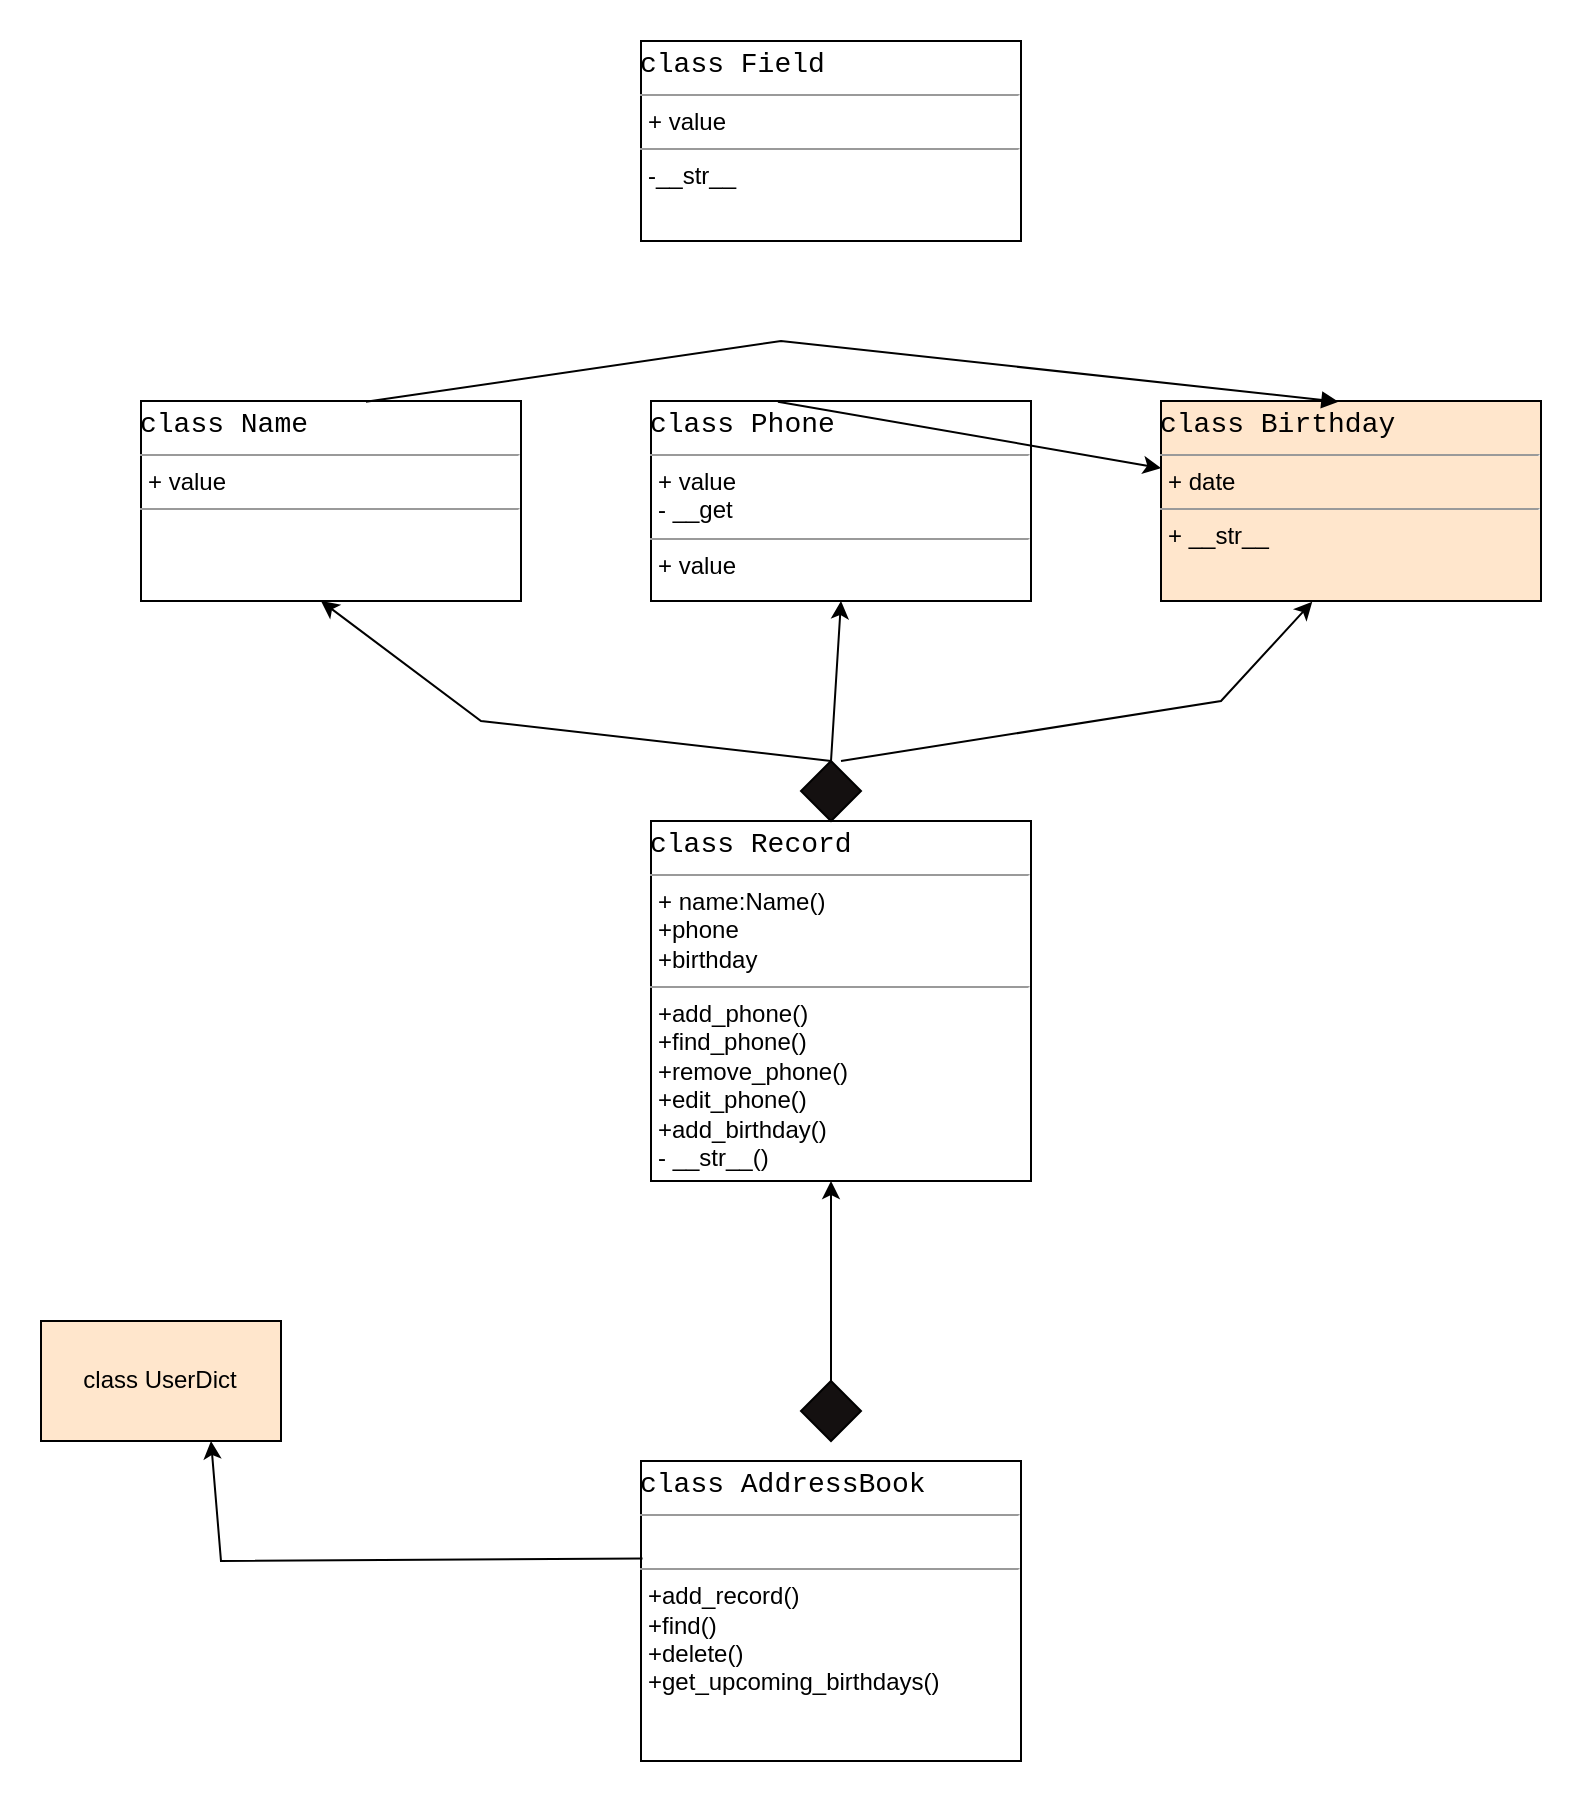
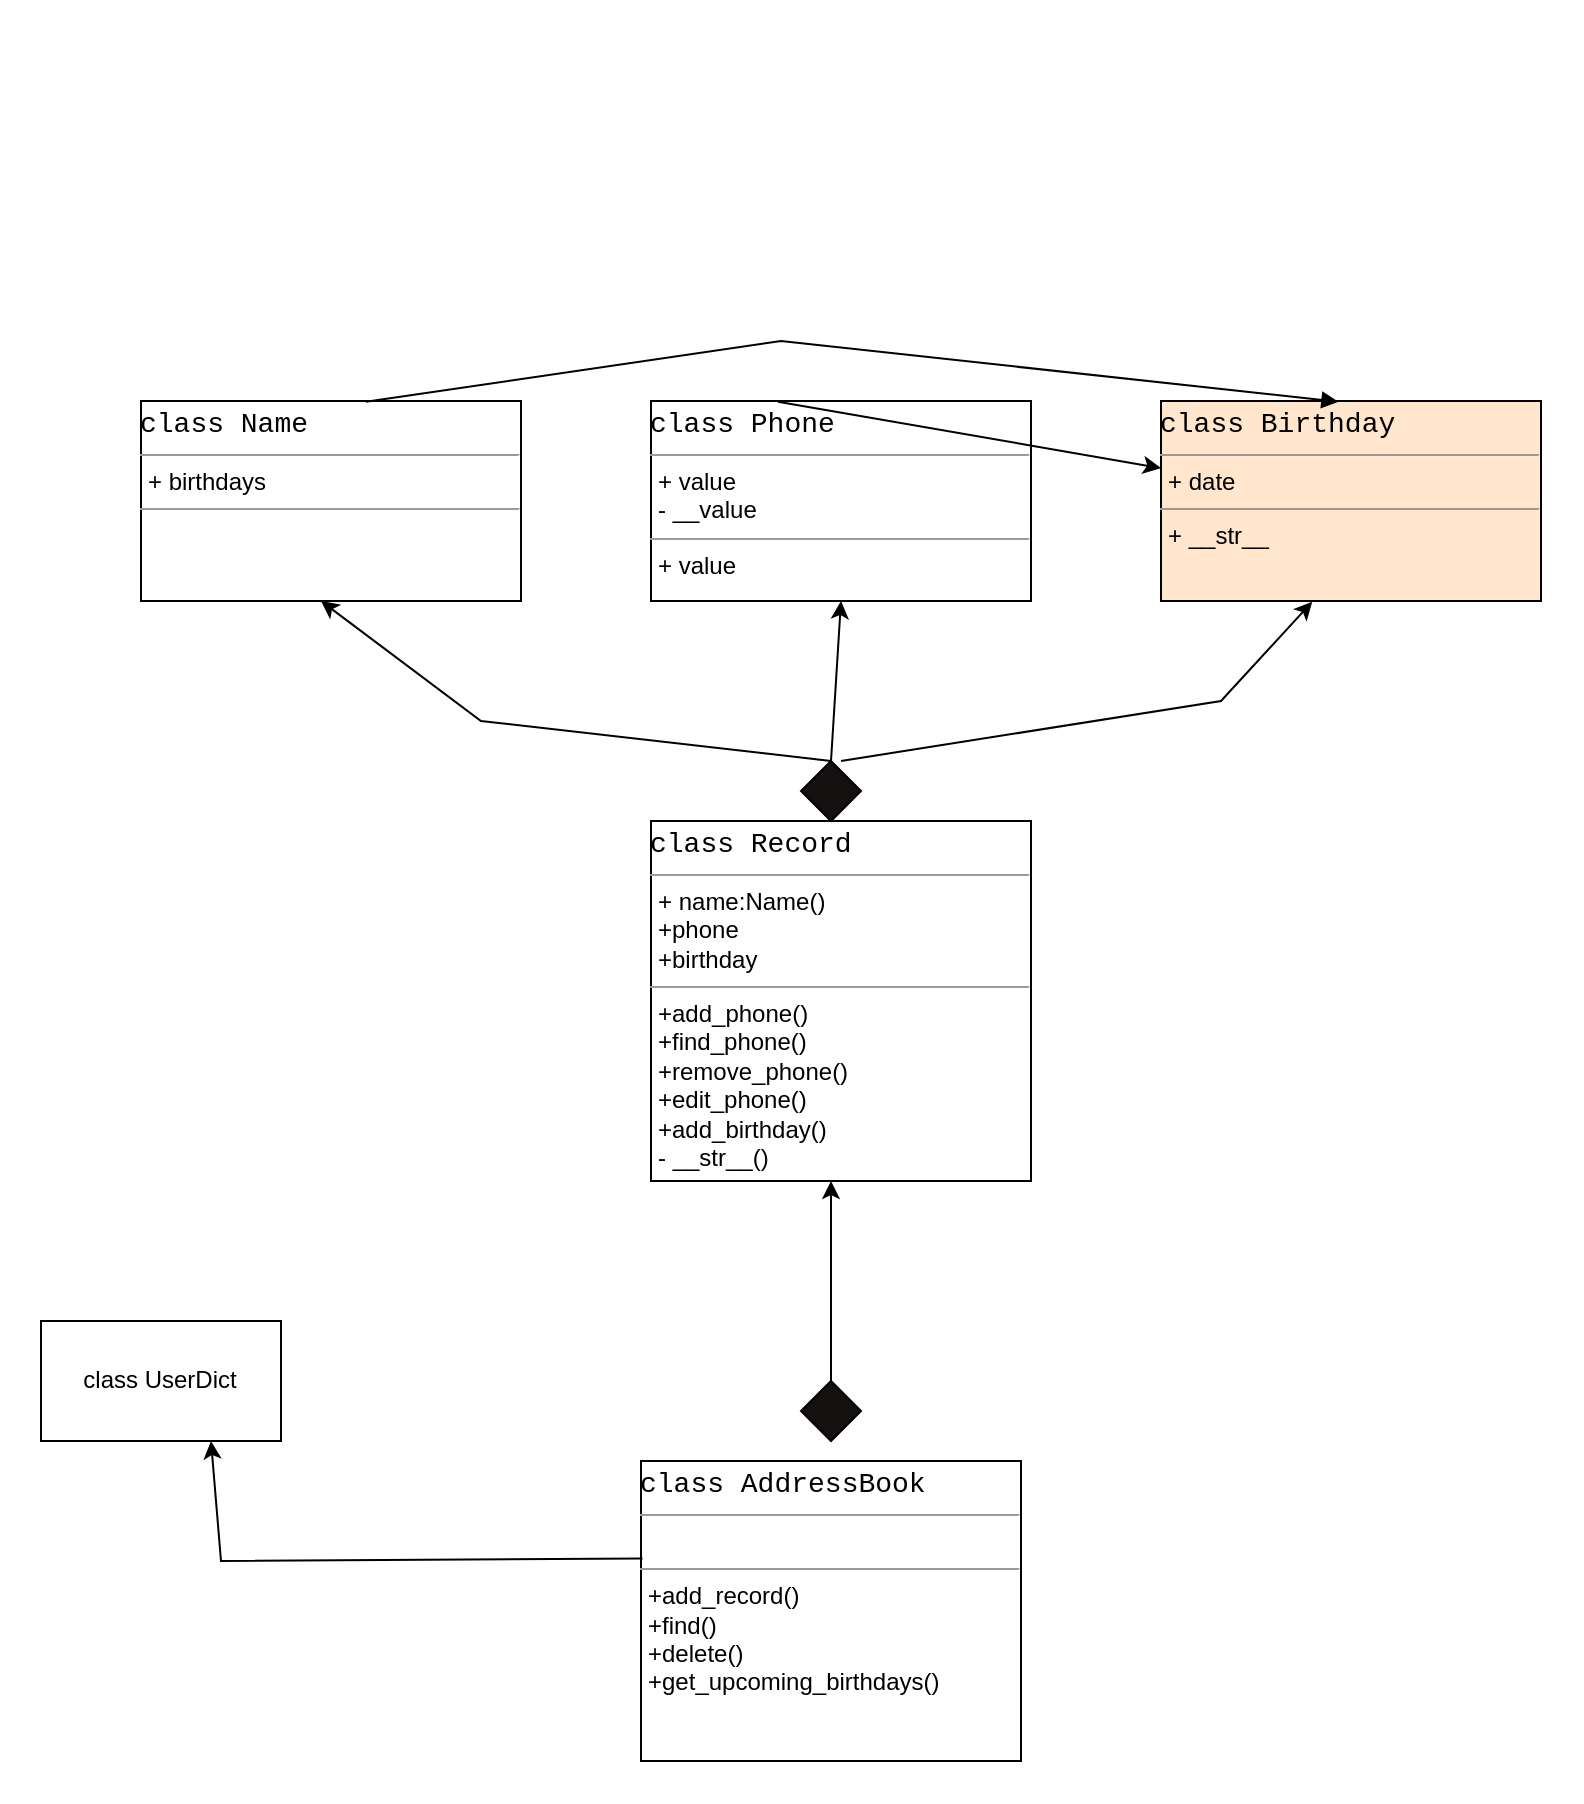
- <mxCell id="2" value="&lt;p style=&quot;text-align: left; margin: 4px 0px 0px;&quot;&gt;&lt;font face=&quot;Consolas, Courier New, monospace&quot;&gt;&lt;span style=&quot;font-size: 14px; white-space-collapse: preserve;&quot;&gt;class Field&lt;/span&gt;&lt;/font&gt;&lt;/p&gt;&lt;hr size=&quot;1&quot;&gt;&lt;p style=&quot;margin:0px;margin-left:4px;&quot;&gt;+ value&lt;br&gt;&lt;/p&gt;&lt;hr size=&quot;1&quot;&gt;&lt;p style=&quot;margin:0px;margin-left:4px;&quot;&gt;-__str__&lt;/p&gt;" style="verticalAlign=top;align=left;overflow=fill;fontSize=12;fontFamily=Helvetica;html=1;rounded=0;shadow=0;comic=0;labelBackgroundColor=none;strokeWidth=1" parent="1" vertex="1"><mxGeometry x="320" y="20" width="190" height="100" as="geometry" /></mxCell>
- <mxCell id="3" value="&lt;p style=&quot;text-align: left; margin: 4px 0px 0px;&quot;&gt;&lt;font face=&quot;Consolas, Courier New, monospace&quot;&gt;&lt;span style=&quot;font-size: 14px; white-space-collapse: preserve;&quot;&gt;class Name&lt;/span&gt;&lt;/font&gt;&lt;/p&gt;&lt;hr size=&quot;1&quot;&gt;&lt;p style=&quot;margin:0px;margin-left:4px;&quot;&gt;+ value&lt;br&gt;&lt;/p&gt;&lt;hr size=&quot;1&quot;&gt;&lt;p style=&quot;margin:0px;margin-left:4px;&quot;&gt;&lt;br&gt;&lt;/p&gt;" style="verticalAlign=top;align=left;overflow=fill;fontSize=12;fontFamily=Helvetica;html=1;rounded=0;shadow=0;comic=0;labelBackgroundColor=none;strokeWidth=1" vertex="1" parent="1"><mxGeometry x="70" y="200" width="190" height="100" as="geometry" /></mxCell>
+ <mxCell id="3" value="&lt;p style=&quot;text-align: left; margin: 4px 0px 0px;&quot;&gt;&lt;font face=&quot;Consolas, Courier New, monospace&quot;&gt;&lt;span style=&quot;font-size: 14px; white-space-collapse: preserve;&quot;&gt;class Name&lt;/span&gt;&lt;/font&gt;&lt;/p&gt;&lt;hr size=&quot;1&quot;&gt;&lt;p style=&quot;margin:0px;margin-left:4px;&quot;&gt;+ birthdays&lt;br&gt;&lt;/p&gt;&lt;hr size=&quot;1&quot;&gt;&lt;p style=&quot;margin:0px;margin-left:4px;&quot;&gt;&lt;br&gt;&lt;/p&gt;" style="verticalAlign=top;align=left;overflow=fill;fontSize=12;fontFamily=Helvetica;html=1;rounded=0;shadow=0;comic=0;labelBackgroundColor=none;strokeWidth=1" vertex="1" parent="1"><mxGeometry x="70" y="200" width="190" height="100" as="geometry" /></mxCell>
- <mxCell id="4" value="&lt;p style=&quot;text-align: left; margin: 4px 0px 0px;&quot;&gt;&lt;font face=&quot;Consolas, Courier New, monospace&quot;&gt;&lt;span style=&quot;font-size: 14px; white-space-collapse: preserve;&quot;&gt;class Phone&lt;/span&gt;&lt;/font&gt;&lt;/p&gt;&lt;hr size=&quot;1&quot;&gt;&lt;p style=&quot;margin:0px;margin-left:4px;&quot;&gt;+ value&lt;br&gt;&lt;/p&gt;&lt;p style=&quot;margin:0px;margin-left:4px;&quot;&gt;- __get&lt;/p&gt;&lt;hr size=&quot;1&quot;&gt;&lt;p style=&quot;margin:0px;margin-left:4px;&quot;&gt;+ value&lt;/p&gt;" style="verticalAlign=top;align=left;overflow=fill;fontSize=12;fontFamily=Helvetica;html=1;rounded=0;shadow=0;comic=0;labelBackgroundColor=none;strokeWidth=1" vertex="1" parent="1"><mxGeometry x="325" y="200" width="190" height="100" as="geometry" /></mxCell>
+ <mxCell id="4" value="&lt;p style=&quot;text-align: left; margin: 4px 0px 0px;&quot;&gt;&lt;font face=&quot;Consolas, Courier New, monospace&quot;&gt;&lt;span style=&quot;font-size: 14px; white-space-collapse: preserve;&quot;&gt;class Phone&lt;/span&gt;&lt;/font&gt;&lt;/p&gt;&lt;hr size=&quot;1&quot;&gt;&lt;p style=&quot;margin:0px;margin-left:4px;&quot;&gt;+ value&lt;br&gt;&lt;/p&gt;&lt;p style=&quot;margin:0px;margin-left:4px;&quot;&gt;- __value&lt;/p&gt;&lt;hr size=&quot;1&quot;&gt;&lt;p style=&quot;margin:0px;margin-left:4px;&quot;&gt;+ value&lt;/p&gt;" style="verticalAlign=top;align=left;overflow=fill;fontSize=12;fontFamily=Helvetica;html=1;rounded=0;shadow=0;comic=0;labelBackgroundColor=none;strokeWidth=1" vertex="1" parent="1"><mxGeometry x="325" y="200" width="190" height="100" as="geometry" /></mxCell>
- <mxCell id="16" value="class UserDict" style="rounded=0;whiteSpace=wrap;html=1;fillColor=#ffe6cc;" vertex="1" parent="1"><mxGeometry x="20" y="660" width="120" height="60" as="geometry" /></mxCell>
+ <mxCell id="16" value="class UserDict" style="rounded=0;whiteSpace=wrap;html=1;" vertex="1" parent="1"><mxGeometry x="20" y="660" width="120" height="60" as="geometry" /></mxCell>
